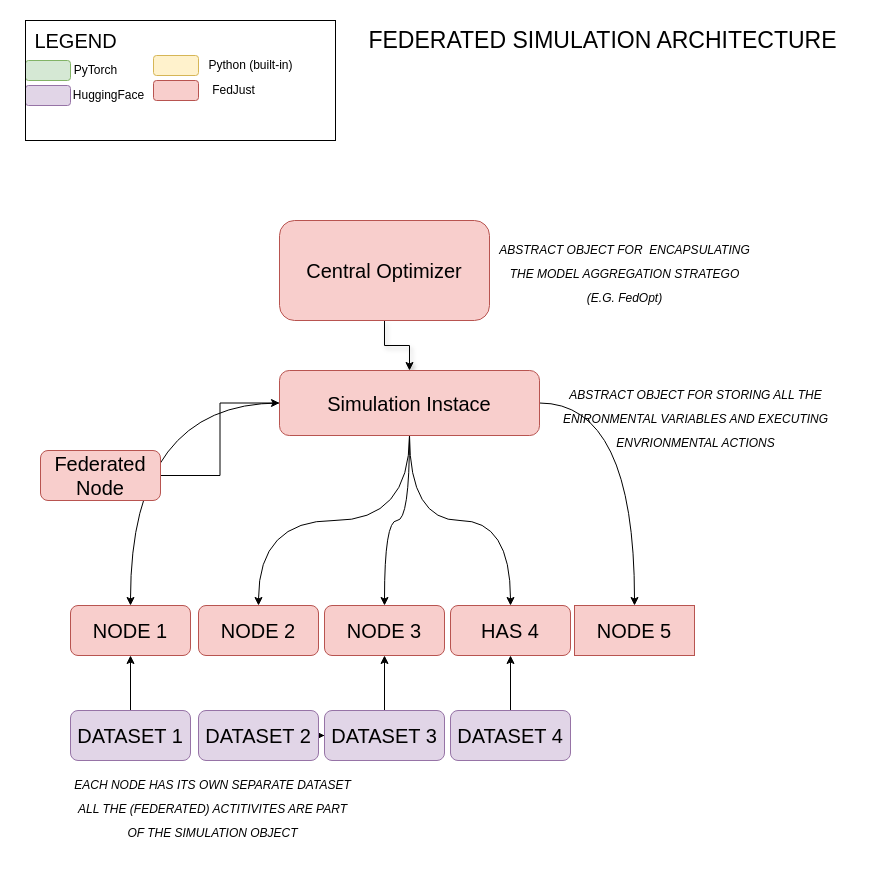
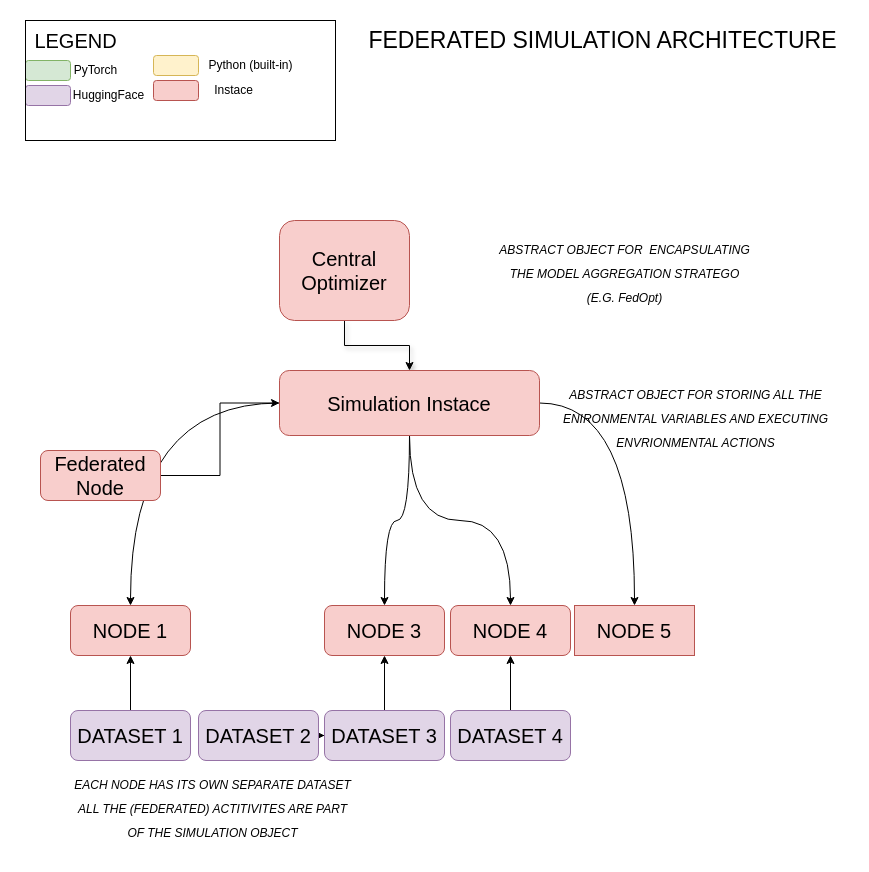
- <mxCell id="20" value="FedJust" style="text;html=1;align=center;verticalAlign=middle;resizable=0;points=[];autosize=1;strokeColor=none;fillColor=none;" vertex="1" parent="1"><mxGeometry x="198" y="75" width="70" height="30" as="geometry" /></mxCell>
+ <mxCell id="20" value="Instace" style="text;html=1;align=center;verticalAlign=middle;resizable=0;points=[];autosize=1;strokeColor=none;fillColor=none;" vertex="1" parent="1"><mxGeometry x="198" y="75" width="70" height="30" as="geometry" /></mxCell>
- <mxCell id="3" value="&lt;font face=&quot;Helvetica&quot;&gt;Central Optimizer&lt;/font&gt;" style="rounded=1;whiteSpace=wrap;html=1;hachureGap=4;fontFamily=Architects Daughter;fontSource=https%3A%2F%2Ffonts.googleapis.com%2Fcss%3Ffamily%3DArchitects%2BDaughter;fontSize=20;fillColor=#f8cecc;strokeColor=#b85450;" vertex="1" parent="1"><mxGeometry x="279" y="220" width="210" height="100" as="geometry" /></mxCell>
+ <mxCell id="3" value="&lt;font face=&quot;Helvetica&quot;&gt;Central Optimizer&lt;/font&gt;" style="rounded=1;whiteSpace=wrap;html=1;hachureGap=4;fontFamily=Architects Daughter;fontSource=https%3A%2F%2Ffonts.googleapis.com%2Fcss%3Ffamily%3DArchitects%2BDaughter;fontSize=20;fillColor=#f8cecc;strokeColor=#b85450;" vertex="1" parent="1"><mxGeometry x="279" y="220" width="130" height="100" as="geometry" /></mxCell>
- <mxCell id="6" style="edgeStyle=orthogonalEdgeStyle;rounded=0;orthogonalLoop=1;jettySize=auto;html=1;entryX=0.5;entryY=0;entryDx=0;entryDy=0;curved=1;" edge="1" parent="1" source="10" target="26"><mxGeometry relative="1" as="geometry" /></mxCell>
- <mxCell id="26" value="&lt;font face=&quot;Helvetica&quot;&gt;NODE 2&lt;/font&gt;" style="rounded=1;whiteSpace=wrap;html=1;hachureGap=4;fontFamily=Architects Daughter;fontSource=https%3A%2F%2Ffonts.googleapis.com%2Fcss%3Ffamily%3DArchitects%2BDaughter;fontSize=20;fillColor=#f8cecc;strokeColor=#b85450;" vertex="1" parent="1"><mxGeometry x="198" y="605" width="120" height="50" as="geometry" /></mxCell>
- <mxCell id="28" value="&lt;font face=&quot;Helvetica&quot;&gt;HAS 4&lt;/font&gt;" style="rounded=1;whiteSpace=wrap;html=1;hachureGap=4;fontFamily=Architects Daughter;fontSource=https%3A%2F%2Ffonts.googleapis.com%2Fcss%3Ffamily%3DArchitects%2BDaughter;fontSize=20;fillColor=#f8cecc;strokeColor=#b85450;" vertex="1" parent="1"><mxGeometry x="450" y="605" width="120" height="50" as="geometry" /></mxCell>
+ <mxCell id="28" value="&lt;font face=&quot;Helvetica&quot;&gt;NODE 4&lt;/font&gt;" style="rounded=1;whiteSpace=wrap;html=1;hachureGap=4;fontFamily=Architects Daughter;fontSource=https%3A%2F%2Ffonts.googleapis.com%2Fcss%3Ffamily%3DArchitects%2BDaughter;fontSize=20;fillColor=#f8cecc;strokeColor=#b85450;" vertex="1" parent="1"><mxGeometry x="450" y="605" width="120" height="50" as="geometry" /></mxCell>
